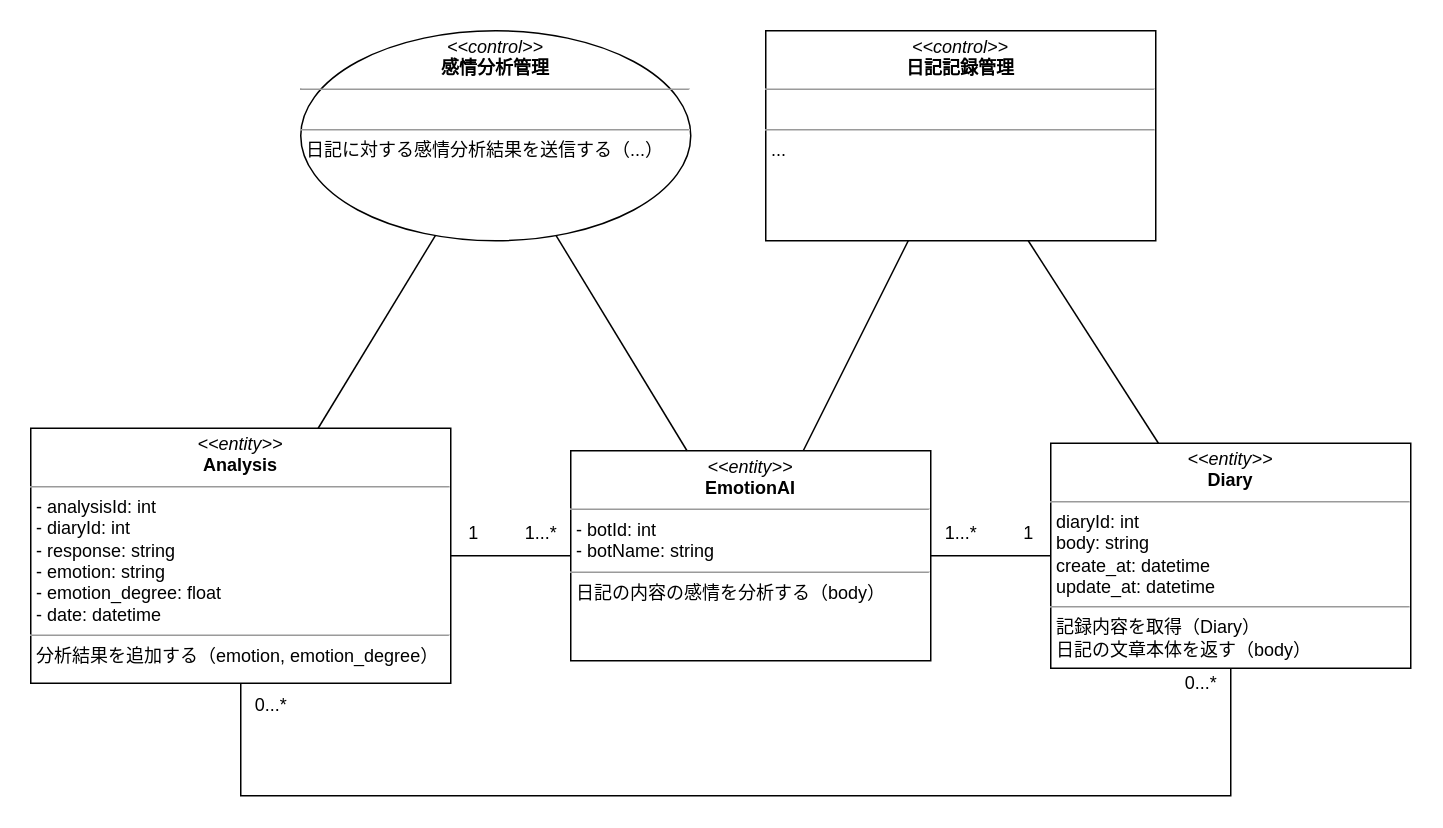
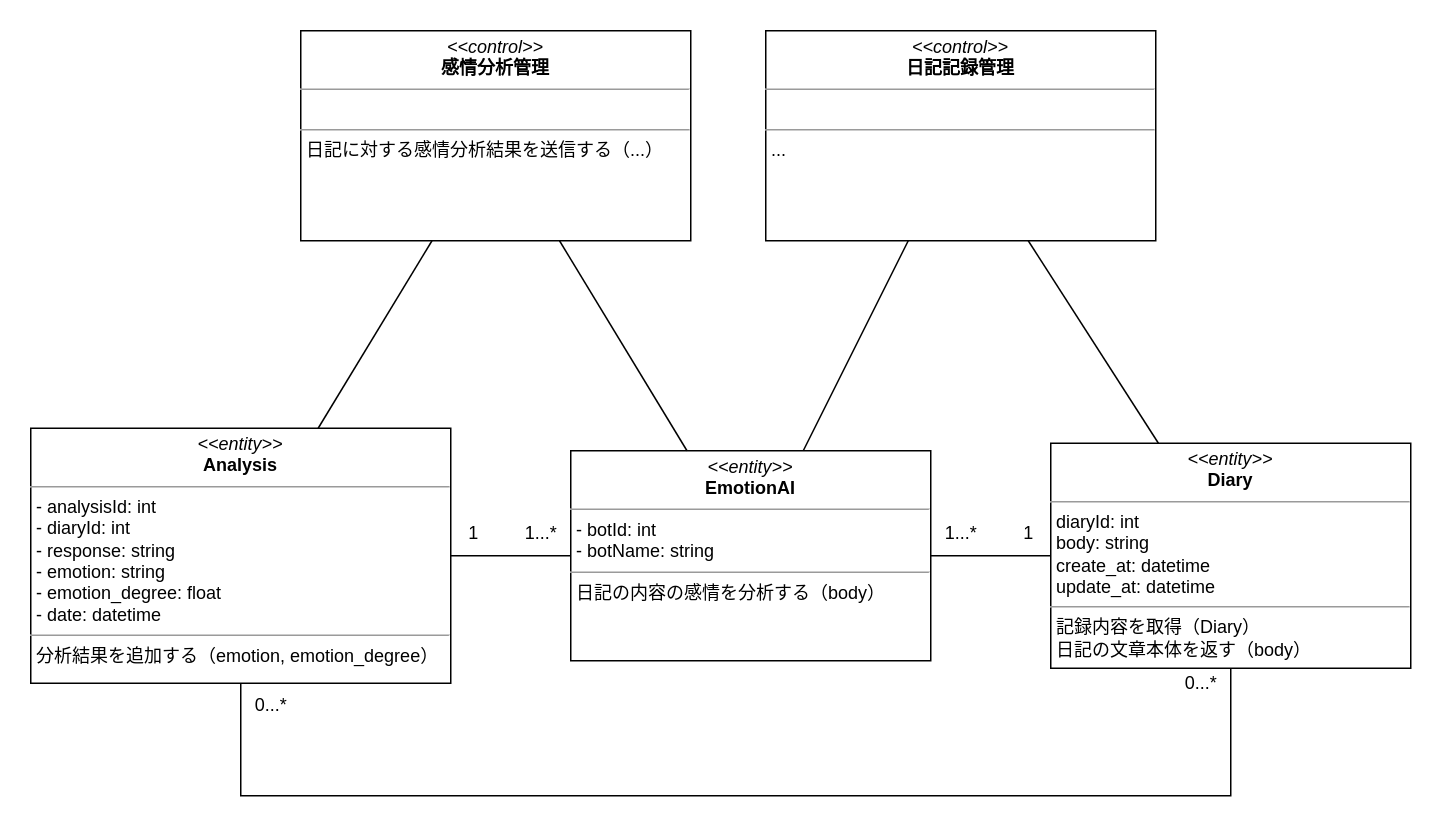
- <mxCell id="10" value="&lt;p style=&quot;margin:0px;margin-top:4px;text-align:center;&quot;&gt;&lt;i&gt;&amp;lt;&amp;lt;control&amp;gt;&amp;gt;&lt;/i&gt;&lt;br&gt;&lt;b&gt;感情分析管理&lt;/b&gt;&lt;/p&gt;&lt;hr size=&quot;1&quot;&gt;&lt;p style=&quot;margin:0px;margin-left:4px;&quot;&gt;&lt;br&gt;&lt;/p&gt;&lt;hr size=&quot;1&quot;&gt;&lt;p style=&quot;margin:0px;margin-left:4px;&quot;&gt;日記に対する感情分析結果を送信する（...）&lt;/p&gt;" style="ellipse;verticalAlign=top;align=left;overflow=fill;fontSize=12;fontFamily=Helvetica;html=1;" parent="1" vertex="1"><mxGeometry x="200" y="20" width="260" height="140" as="geometry" /></mxCell>
+ <mxCell id="10" value="&lt;p style=&quot;margin:0px;margin-top:4px;text-align:center;&quot;&gt;&lt;i&gt;&amp;lt;&amp;lt;control&amp;gt;&amp;gt;&lt;/i&gt;&lt;br&gt;&lt;b&gt;感情分析管理&lt;/b&gt;&lt;/p&gt;&lt;hr size=&quot;1&quot;&gt;&lt;p style=&quot;margin:0px;margin-left:4px;&quot;&gt;&lt;br&gt;&lt;/p&gt;&lt;hr size=&quot;1&quot;&gt;&lt;p style=&quot;margin:0px;margin-left:4px;&quot;&gt;日記に対する感情分析結果を送信する（...）&lt;/p&gt;" style="verticalAlign=top;align=left;overflow=fill;fontSize=12;fontFamily=Helvetica;html=1;" parent="1" vertex="1"><mxGeometry x="200" y="20" width="260" height="140" as="geometry" /></mxCell>
